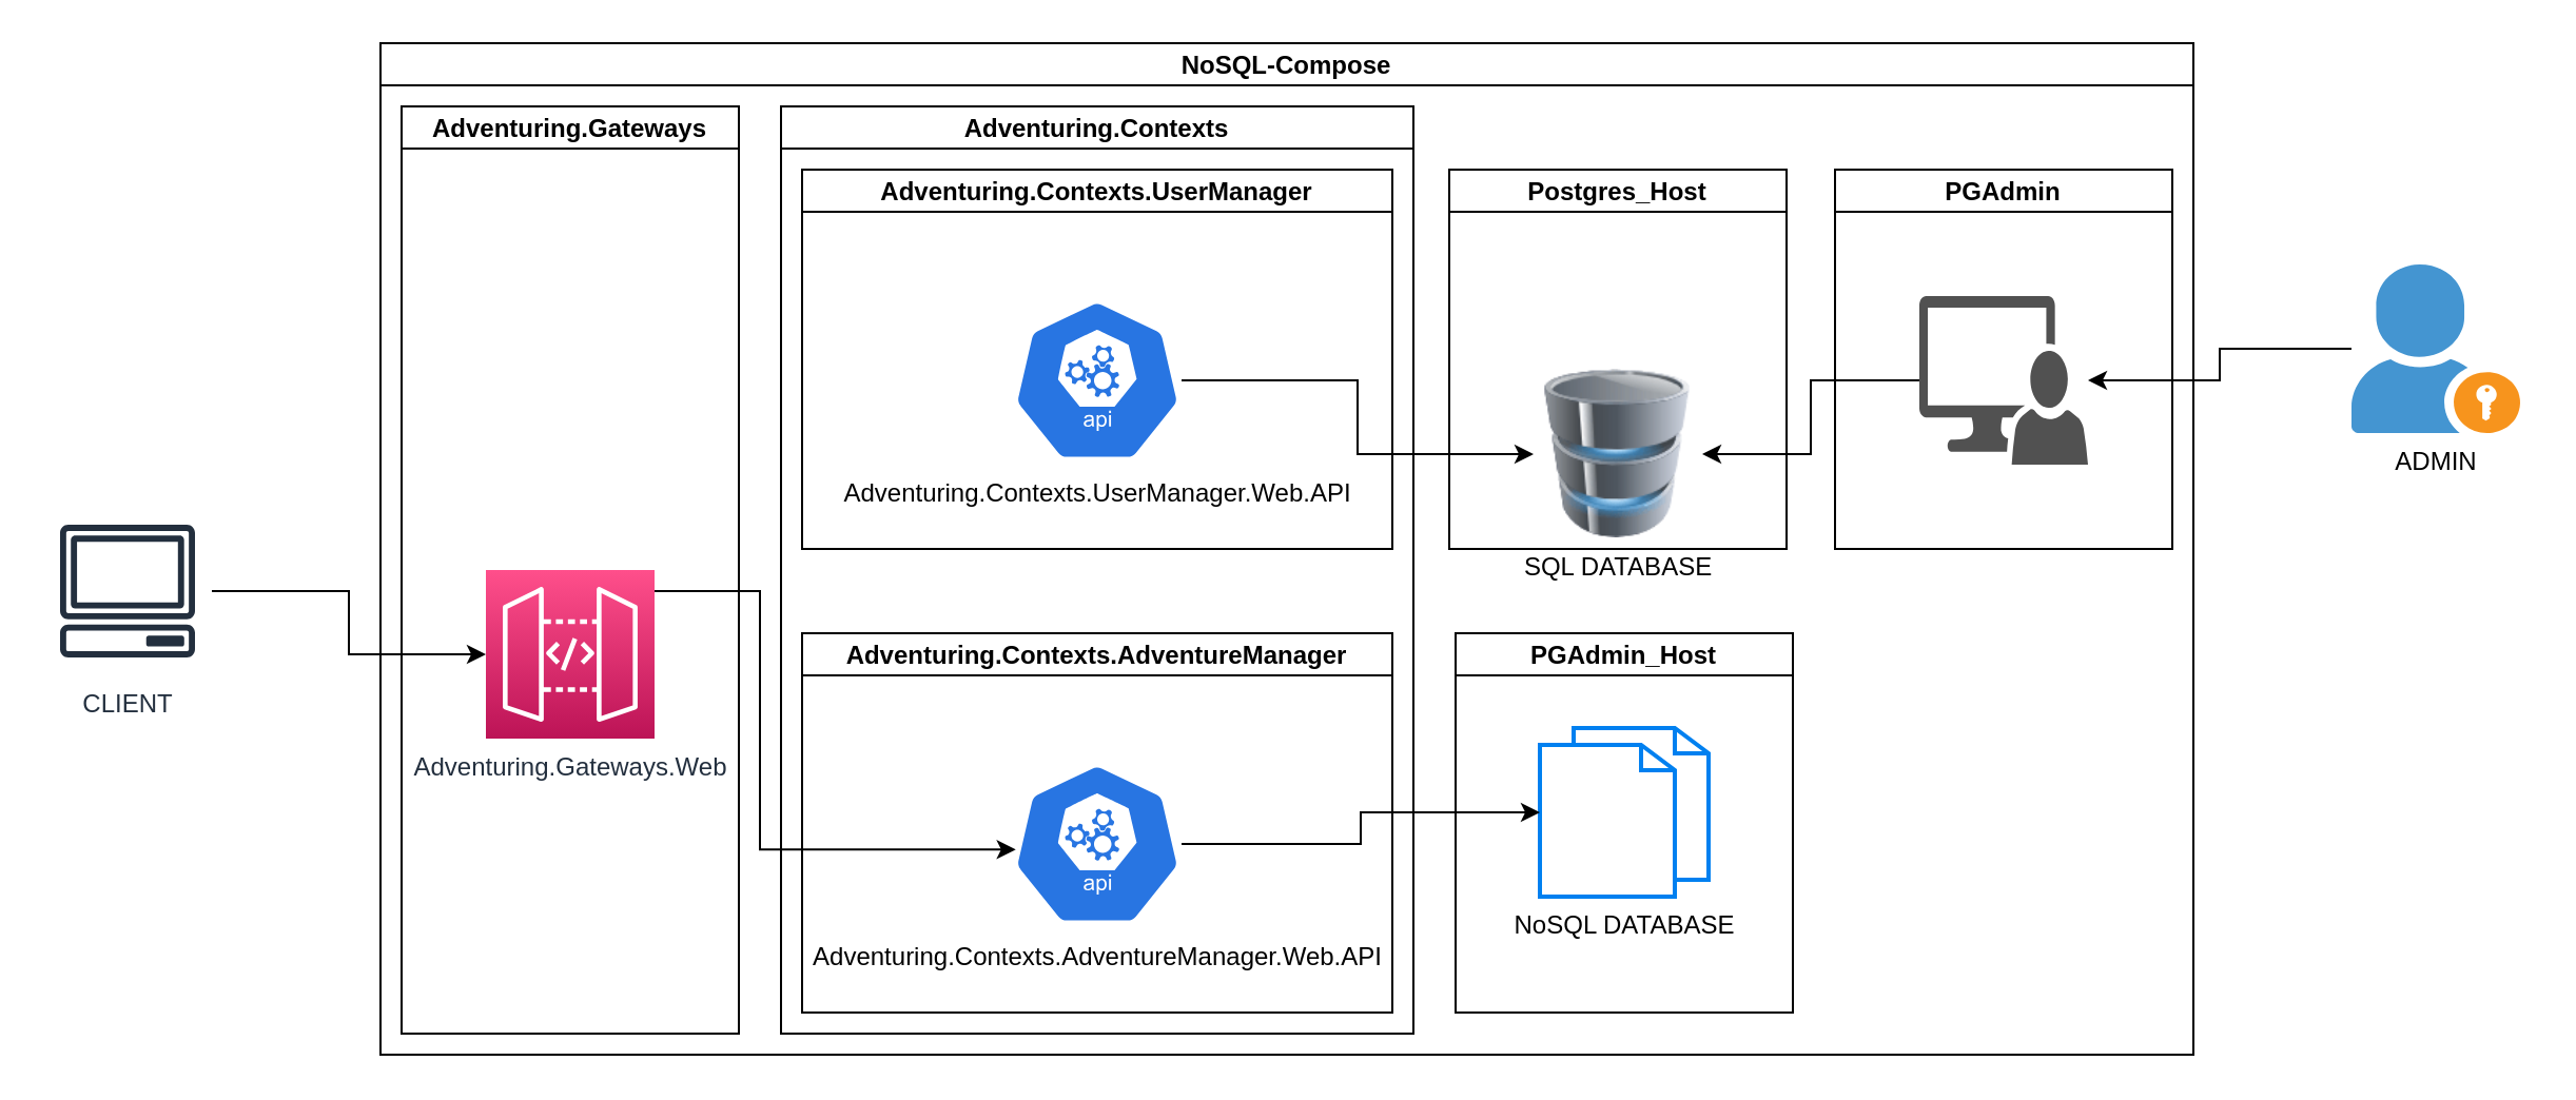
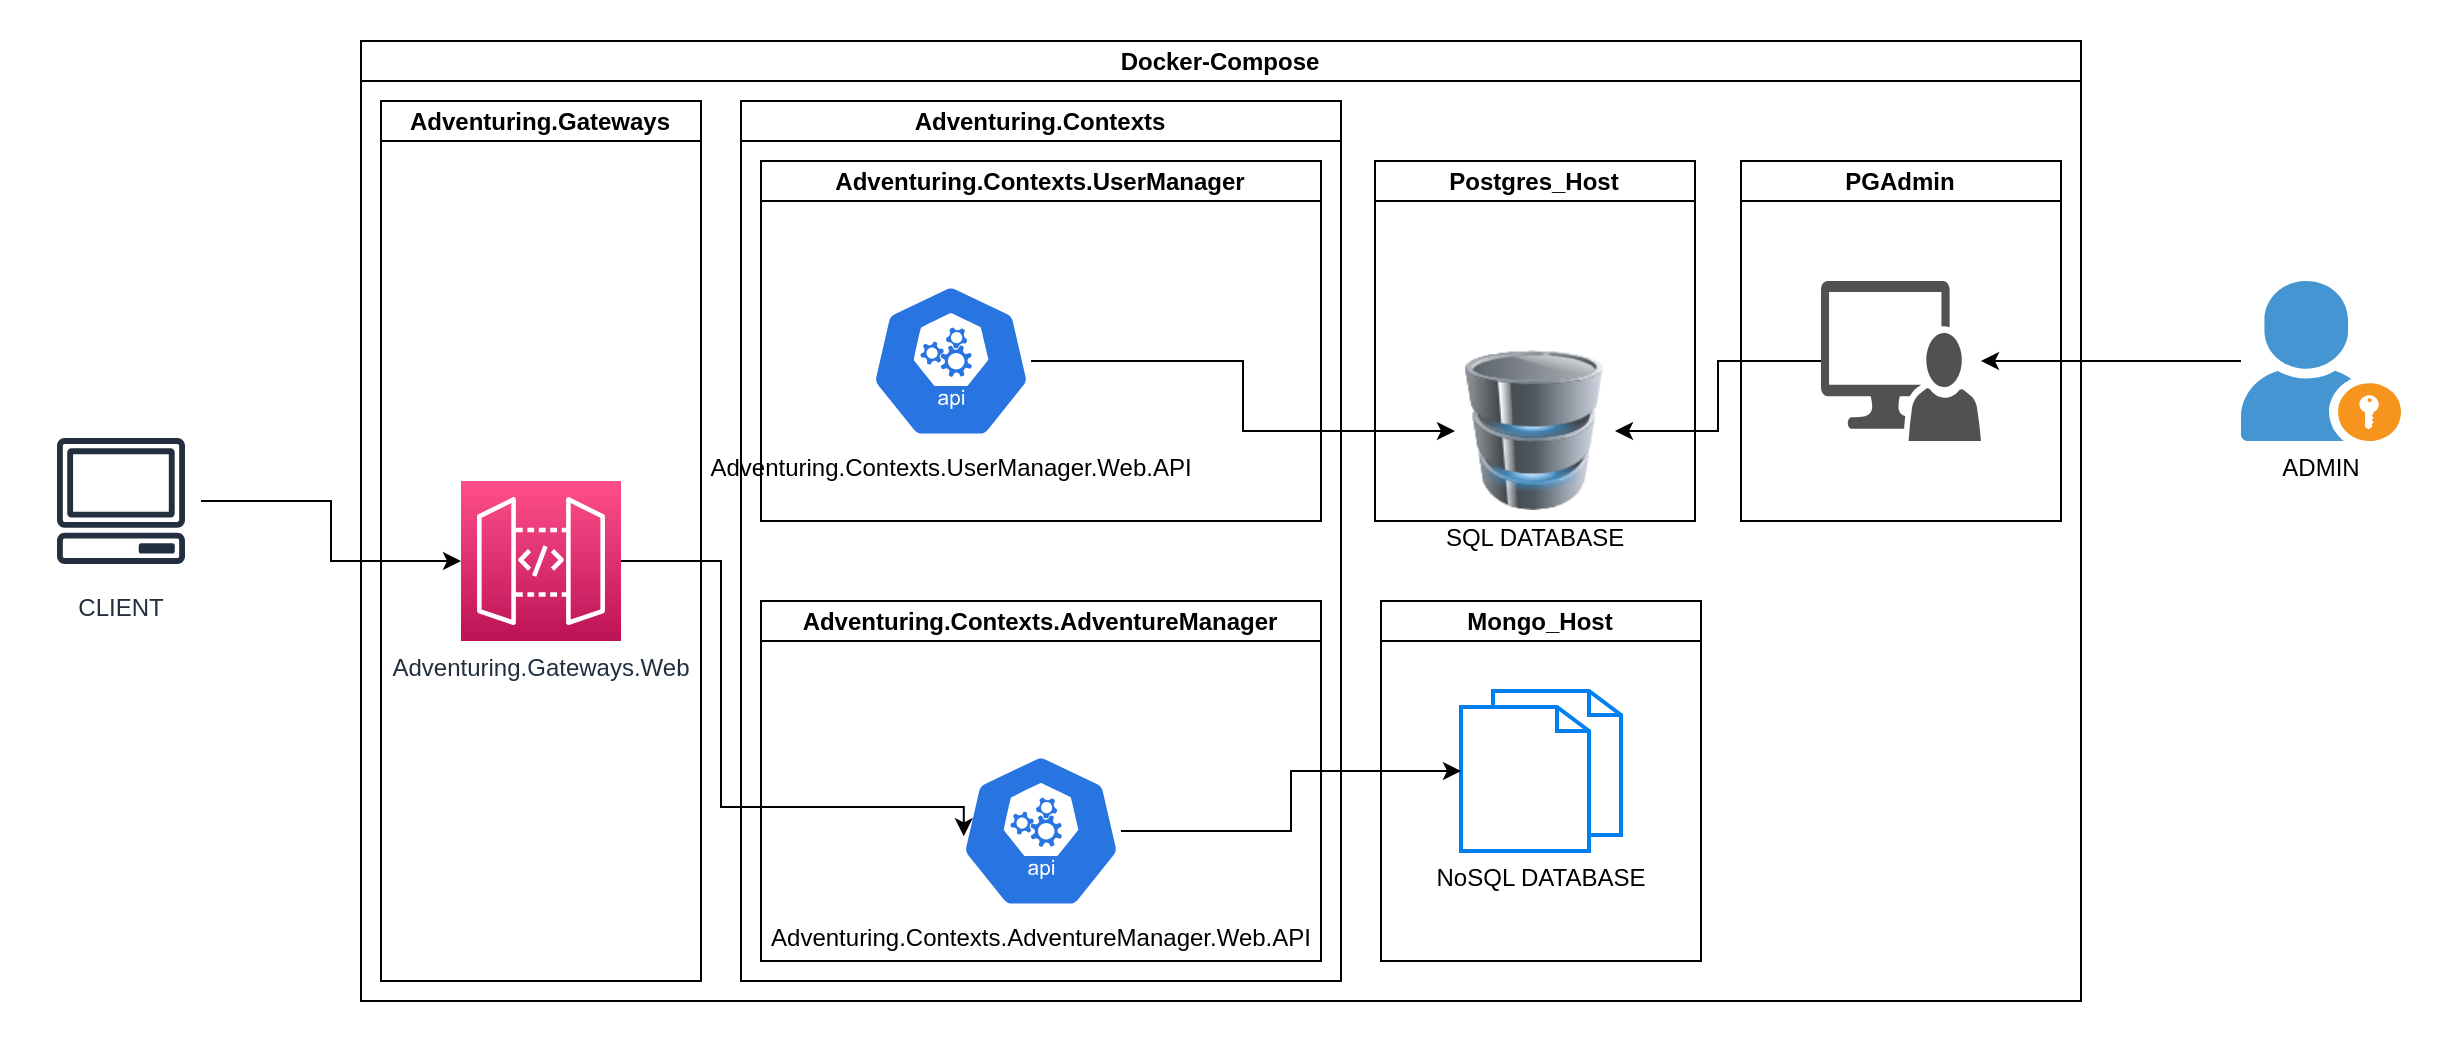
- <mxCell id="2" value="NoSQL-Compose" style="swimlane;startSize=20;" vertex="1" parent="1"><mxGeometry x="180" y="20" width="860" height="480" as="geometry" /></mxCell>
+ <mxCell id="2" value="Docker-Compose" style="swimlane;startSize=20;" vertex="1" parent="1"><mxGeometry x="180" y="20" width="860" height="480" as="geometry" /></mxCell>
- <mxCell id="23" value="ADMIN" style="shadow=0;dashed=0;html=1;strokeColor=none;fillColor=#4495D1;labelPosition=center;verticalLabelPosition=bottom;verticalAlign=top;align=center;outlineConnect=0;shape=mxgraph.veeam.portal_admin;" vertex="1" parent="1"><mxGeometry x="1115" y="125" width="80" height="80" as="geometry" /></mxCell>
+ <mxCell id="23" value="ADMIN" style="shadow=0;dashed=0;html=1;strokeColor=none;fillColor=#4495D1;labelPosition=center;verticalLabelPosition=bottom;verticalAlign=top;align=center;outlineConnect=0;shape=mxgraph.veeam.portal_admin;" vertex="1" parent="1"><mxGeometry x="1120" y="140" width="80" height="80" as="geometry" /></mxCell>
- <mxCell id="7" value="Adventuring.Contexts.UserManager.Web.API" style="sketch=0;html=1;dashed=0;whitespace=wrap;fillColor=#2875E2;strokeColor=#ffffff;points=[[0.005,0.63,0],[0.1,0.2,0],[0.9,0.2,0],[0.5,0,0],[0.995,0.63,0],[0.72,0.99,0],[0.5,1,0],[0.28,0.99,0]];verticalLabelPosition=bottom;align=center;verticalAlign=top;shape=mxgraph.kubernetes.icon;prIcon=api" vertex="1" parent="6"><mxGeometry x="100" y="60" width="80" height="80" as="geometry" /></mxCell>
+ <mxCell id="7" value="Adventuring.Contexts.UserManager.Web.API" style="sketch=0;html=1;dashed=0;whitespace=wrap;fillColor=#2875E2;strokeColor=#ffffff;points=[[0.005,0.63,0],[0.1,0.2,0],[0.9,0.2,0],[0.5,0,0],[0.995,0.63,0],[0.72,0.99,0],[0.5,1,0],[0.28,0.99,0]];verticalLabelPosition=bottom;align=center;verticalAlign=top;shape=mxgraph.kubernetes.icon;prIcon=api" vertex="1" parent="6"><mxGeometry x="55" y="60" width="80" height="80" as="geometry" /></mxCell>
- <mxCell id="21" value="CLIENT" style="sketch=0;outlineConnect=0;fontColor=#232F3E;gradientColor=none;strokeColor=#232F3E;fillColor=#ffffff;dashed=0;verticalLabelPosition=bottom;verticalAlign=top;align=center;html=1;fontSize=12;fontStyle=0;aspect=fixed;shape=mxgraph.aws4.resourceIcon;resIcon=mxgraph.aws4.client;" vertex="1" parent="1"><mxGeometry y="240" width="80" height="80" as="geometry" x="20" /></mxCell>
+ <mxCell id="21" value="CLIENT" style="sketch=0;outlineConnect=0;fontColor=#232F3E;gradientColor=none;strokeColor=#232F3E;fillColor=#ffffff;dashed=0;verticalLabelPosition=bottom;verticalAlign=top;align=center;html=1;fontSize=12;fontStyle=0;aspect=fixed;shape=mxgraph.aws4.resourceIcon;resIcon=mxgraph.aws4.client;" vertex="1" parent="1"><mxGeometry x="20" y="210" width="80" height="80" as="geometry" /></mxCell>
- <mxCell id="4" value="Adventuring.Gateways.Web" style="sketch=0;points=[[0,0,0],[0.25,0,0],[0.5,0,0],[0.75,0,0],[1,0,0],[0,1,0],[0.25,1,0],[0.5,1,0],[0.75,1,0],[1,1,0],[0,0.25,0],[0,0.5,0],[0,0.75,0],[1,0.25,0],[1,0.5,0],[1,0.75,0]];outlineConnect=0;fontColor=#232F3E;gradientColor=#FF4F8B;gradientDirection=north;fillColor=#BC1356;strokeColor=#ffffff;dashed=0;verticalLabelPosition=bottom;verticalAlign=top;align=center;html=1;fontSize=12;fontStyle=0;aspect=fixed;shape=mxgraph.aws4.resourceIcon;resIcon=mxgraph.aws4.api_gateway;" vertex="1" parent="3"><mxGeometry x="40" y="220" width="80" height="80" as="geometry" /></mxCell>
+ <mxCell id="4" value="Adventuring.Gateways.Web" style="sketch=0;points=[[0,0,0],[0.25,0,0],[0.5,0,0],[0.75,0,0],[1,0,0],[0,1,0],[0.25,1,0],[0.5,1,0],[0.75,1,0],[1,1,0],[0,0.25,0],[0,0.5,0],[0,0.75,0],[1,0.25,0],[1,0.5,0],[1,0.75,0]];outlineConnect=0;fontColor=#232F3E;gradientColor=#FF4F8B;gradientDirection=north;fillColor=#BC1356;strokeColor=#ffffff;dashed=0;verticalLabelPosition=bottom;verticalAlign=top;align=center;html=1;fontSize=12;fontStyle=0;aspect=fixed;shape=mxgraph.aws4.resourceIcon;resIcon=mxgraph.aws4.api_gateway;" vertex="1" parent="3"><mxGeometry x="40" y="190" width="80" height="80" as="geometry" /></mxCell>
- <mxCell id="12" value="PGAdmin_Host" style="swimlane;startSize=20;" vertex="1" parent="2"><mxGeometry x="510" y="280" width="160" height="180" as="geometry" /></mxCell>
+ <mxCell id="12" value="Mongo_Host" style="swimlane;startSize=20;" vertex="1" parent="2"><mxGeometry x="510" y="280" width="160" height="180" as="geometry" /></mxCell>
- <mxCell id="9" value="Adventuring.Contexts.AdventureManager.Web.API" style="sketch=0;html=1;dashed=0;whitespace=wrap;fillColor=#2875E2;strokeColor=#ffffff;points=[[0.005,0.63,0],[0.1,0.2,0],[0.9,0.2,0],[0.5,0,0],[0.995,0.63,0],[0.72,0.99,0],[0.5,1,0],[0.28,0.99,0]];verticalLabelPosition=bottom;align=center;verticalAlign=top;shape=mxgraph.kubernetes.icon;prIcon=api" vertex="1" parent="8"><mxGeometry x="100" y="60" width="80" height="80" as="geometry" /></mxCell>
+ <mxCell id="9" value="Adventuring.Contexts.AdventureManager.Web.API" style="sketch=0;html=1;dashed=0;whitespace=wrap;fillColor=#2875E2;strokeColor=#ffffff;points=[[0.005,0.63,0],[0.1,0.2,0],[0.9,0.2,0],[0.5,0,0],[0.995,0.63,0],[0.72,0.99,0],[0.5,1,0],[0.28,0.99,0]];verticalLabelPosition=bottom;align=center;verticalAlign=top;shape=mxgraph.kubernetes.icon;prIcon=api" vertex="1" parent="8"><mxGeometry x="100" y="75" width="80" height="80" as="geometry" /></mxCell>
